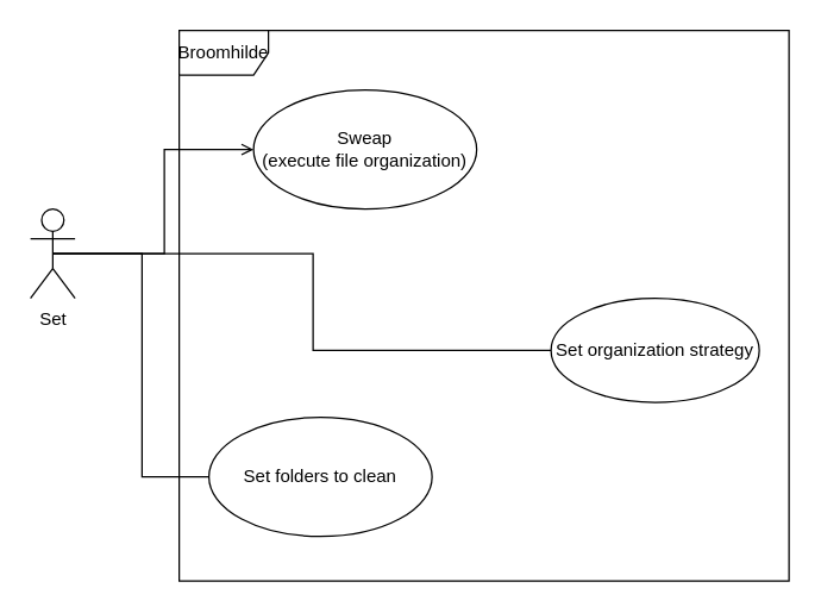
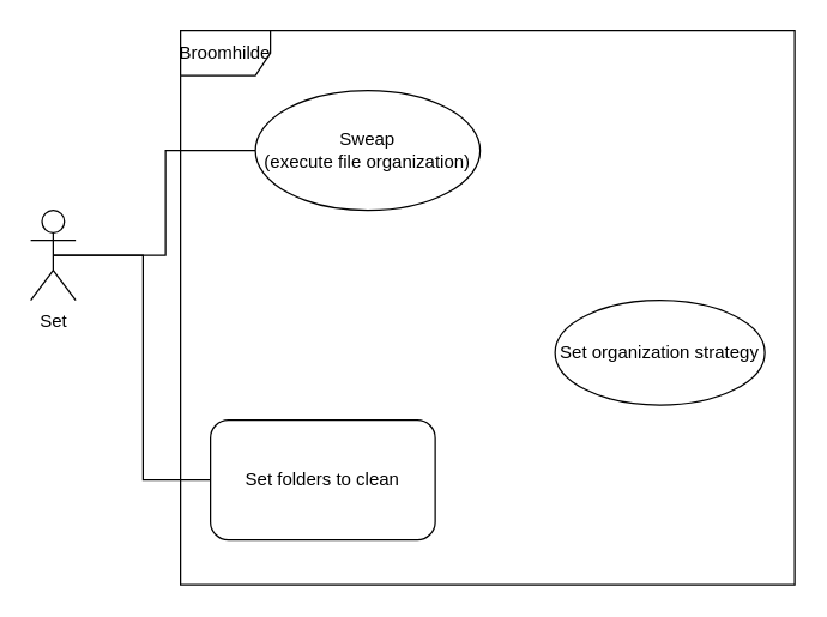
- <mxCell id="2" style="edgeStyle=orthogonalEdgeStyle;rounded=0;orthogonalLoop=1;jettySize=auto;html=1;exitX=0.5;exitY=0.5;exitDx=0;exitDy=0;exitPerimeter=0;entryX=0;entryY=0.5;entryDx=0;entryDy=0;endArrow=open;startFill=0;" edge="1" parent="1" source="3" target="5"><mxGeometry relative="1" as="geometry" /></mxCell>
+ <mxCell id="2" style="edgeStyle=orthogonalEdgeStyle;rounded=0;orthogonalLoop=1;jettySize=auto;html=1;exitX=0.5;exitY=0.5;exitDx=0;exitDy=0;exitPerimeter=0;entryX=0;entryY=0.5;entryDx=0;entryDy=0;endArrow=none;startFill=0;" edge="1" parent="1" source="3" target="5"><mxGeometry relative="1" as="geometry" /></mxCell>
- <mxCell id="9" style="edgeStyle=orthogonalEdgeStyle;rounded=0;orthogonalLoop=1;jettySize=auto;html=1;exitX=0.5;exitY=0.5;exitDx=0;exitDy=0;exitPerimeter=0;entryX=0;entryY=0.5;entryDx=0;entryDy=0;endArrow=none;startFill=0;" edge="1" parent="1" source="3" target="7"><mxGeometry relative="1" as="geometry"><mxPoint x="45" y="180" as="sourcePoint" /><mxPoint x="150" y="330" as="targetPoint" /></mxGeometry></mxCell>
- <mxCell id="6" value="Set folders to clean" style="ellipse;whiteSpace=wrap;html=1;" vertex="1" parent="1"><mxGeometry x="140" y="280" width="150" height="80" as="geometry" /></mxCell>
+ <mxCell id="6" value="Set folders to clean" style="whiteSpace=wrap;html=1;rounded=1;" vertex="1" parent="1"><mxGeometry x="140" y="280" width="150" height="80" as="geometry" /></mxCell>
